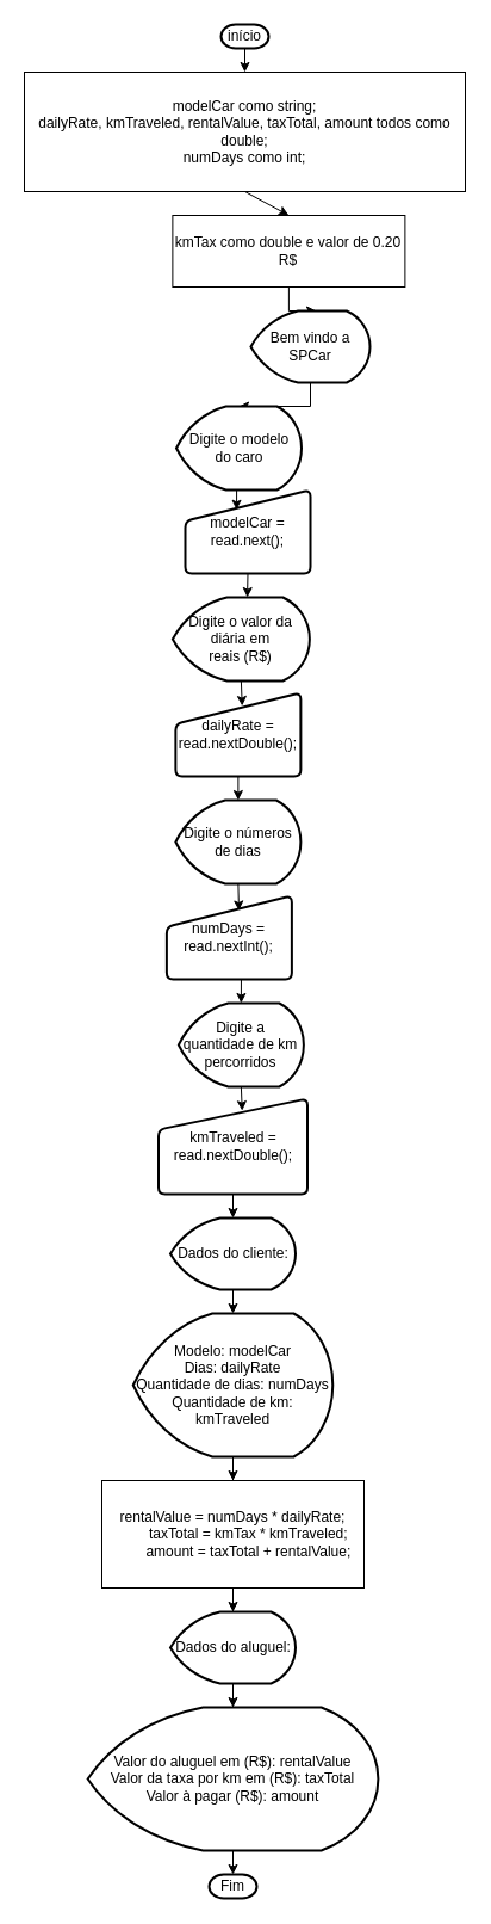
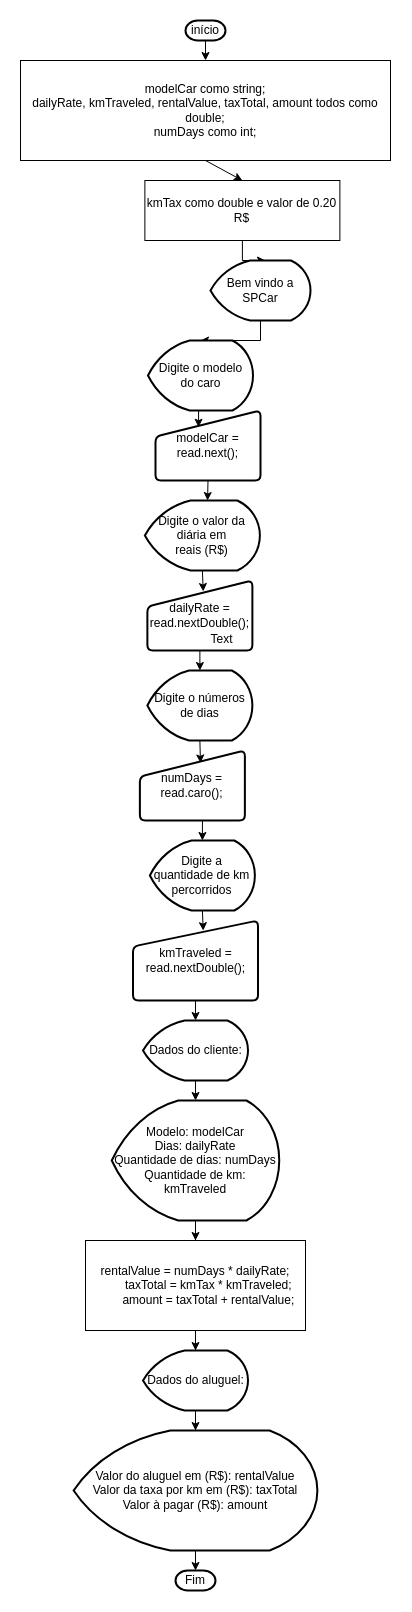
+ <mxCell id="17" value="Text" style="text;html=1;align=center;verticalAlign=middle;resizable=0;points=[];autosize=1;" vertex="1" parent="16"><mxGeometry x="54.12" y="49" width="40" height="20" as="geometry" /></mxCell>
- <mxCell id="21" value="numDays = read.nextInt();" style="html=1;strokeWidth=2;shape=manualInput;whiteSpace=wrap;rounded=1;size=26;arcSize=11;" vertex="1" parent="1"><mxGeometry x="139.38" y="750" width="105" height="70" as="geometry" /></mxCell>
+ <mxCell id="21" value="numDays = read.caro();" style="html=1;strokeWidth=2;shape=manualInput;whiteSpace=wrap;rounded=1;size=26;arcSize=11;" vertex="1" parent="1"><mxGeometry x="139.38" y="750" width="105" height="70" as="geometry" /></mxCell>
